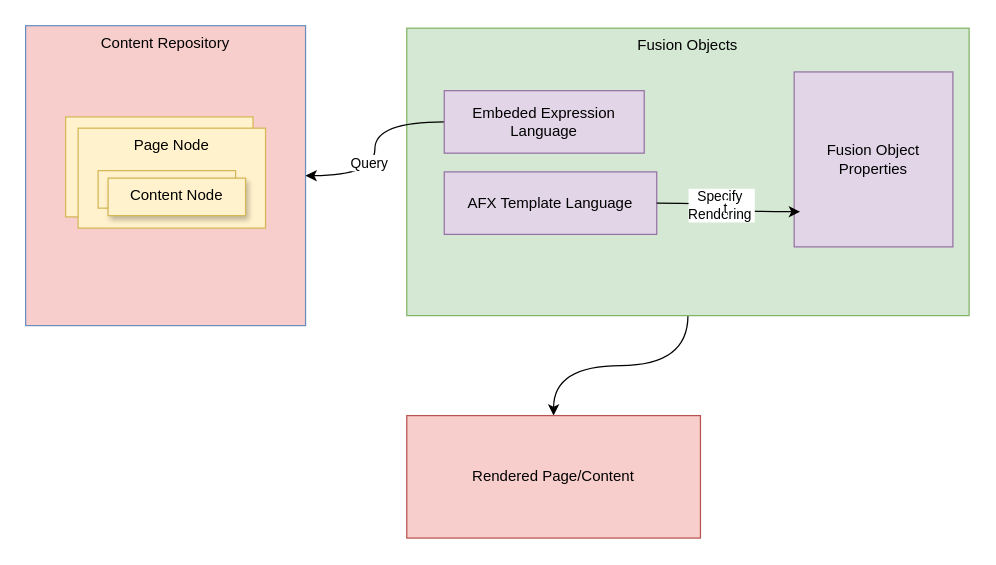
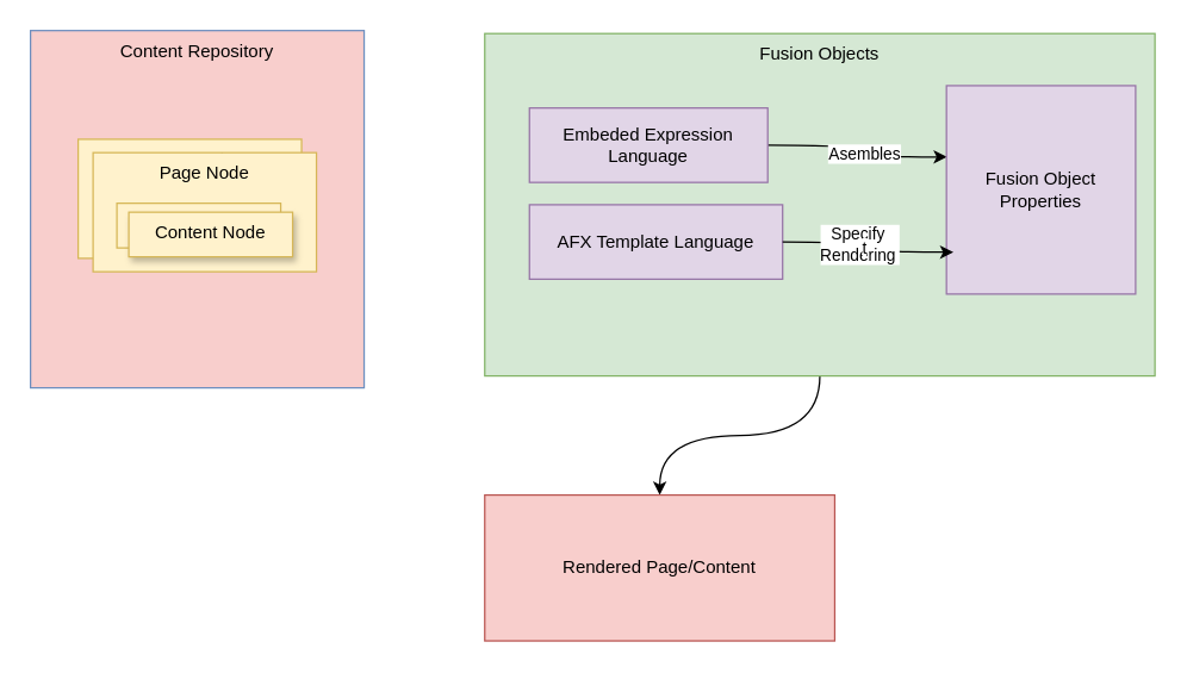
+ <mxCell id="7" style="edgeStyle=orthogonalEdgeStyle;rounded=0;orthogonalLoop=1;jettySize=auto;html=1;entryX=0.003;entryY=0.342;entryDx=0;entryDy=0;curved=1;entryPerimeter=0;" edge="1" parent="1" source="9" target="20"><mxGeometry relative="1" as="geometry" /></mxCell>
+ <mxCell id="8" value="Asembles" style="edgeLabel;html=1;align=center;verticalAlign=middle;resizable=0;points=[];" vertex="1" connectable="0" parent="7"><mxGeometry x="0.126" y="2" relative="1" as="geometry"><mxPoint as="offset" /></mxGeometry></mxCell>
- <mxCell id="5" style="edgeStyle=orthogonalEdgeStyle;rounded=0;orthogonalLoop=1;jettySize=auto;html=1;entryX=1;entryY=0.5;entryDx=0;entryDy=0;curved=1;" edge="1" parent="1" source="9" target="2"><mxGeometry relative="1" as="geometry" /></mxCell>
- <mxCell id="6" value="Query" style="edgeLabel;html=1;align=center;verticalAlign=middle;resizable=0;points=[];" vertex="1" connectable="0" parent="5"><mxGeometry x="0.138" y="-5" relative="1" as="geometry"><mxPoint as="offset" /></mxGeometry></mxCell>
